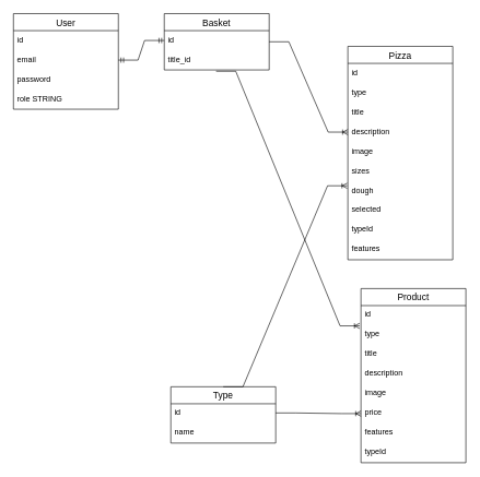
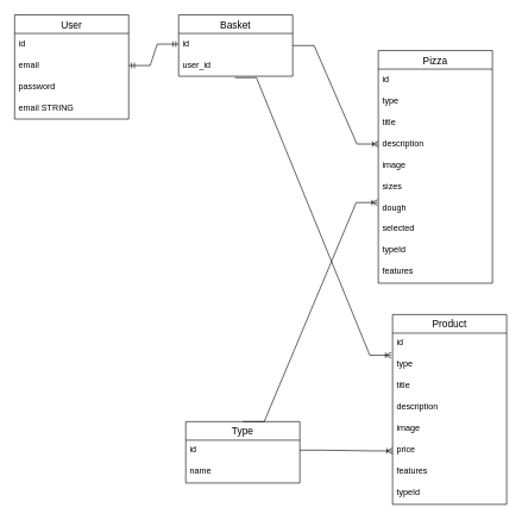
- <mxCell id="9" value="title_id" style="text;strokeColor=none;fillColor=none;spacingLeft=4;spacingRight=4;overflow=hidden;rotatable=0;points=[[0,0.5],[1,0.5]];portConstraint=eastwest;fontSize=12;" parent="7" vertex="1"><mxGeometry y="56" width="160" height="30" as="geometry" /></mxCell>
+ <mxCell id="9" value="user_id" style="text;strokeColor=none;fillColor=none;spacingLeft=4;spacingRight=4;overflow=hidden;rotatable=0;points=[[0,0.5],[1,0.5]];portConstraint=eastwest;fontSize=12;" parent="7" vertex="1"><mxGeometry y="56" width="160" height="30" as="geometry" /></mxCell>
- <mxCell id="6" value="role STRING" style="text;strokeColor=none;fillColor=none;spacingLeft=4;spacingRight=4;overflow=hidden;rotatable=0;points=[[0,0.5],[1,0.5]];portConstraint=eastwest;fontSize=12;" parent="2" vertex="1"><mxGeometry y="116" width="160" height="30" as="geometry" /></mxCell>
+ <mxCell id="6" value="email STRING" style="text;strokeColor=none;fillColor=none;spacingLeft=4;spacingRight=4;overflow=hidden;rotatable=0;points=[[0,0.5],[1,0.5]];portConstraint=eastwest;fontSize=12;" parent="2" vertex="1"><mxGeometry y="116" width="160" height="30" as="geometry" /></mxCell>
